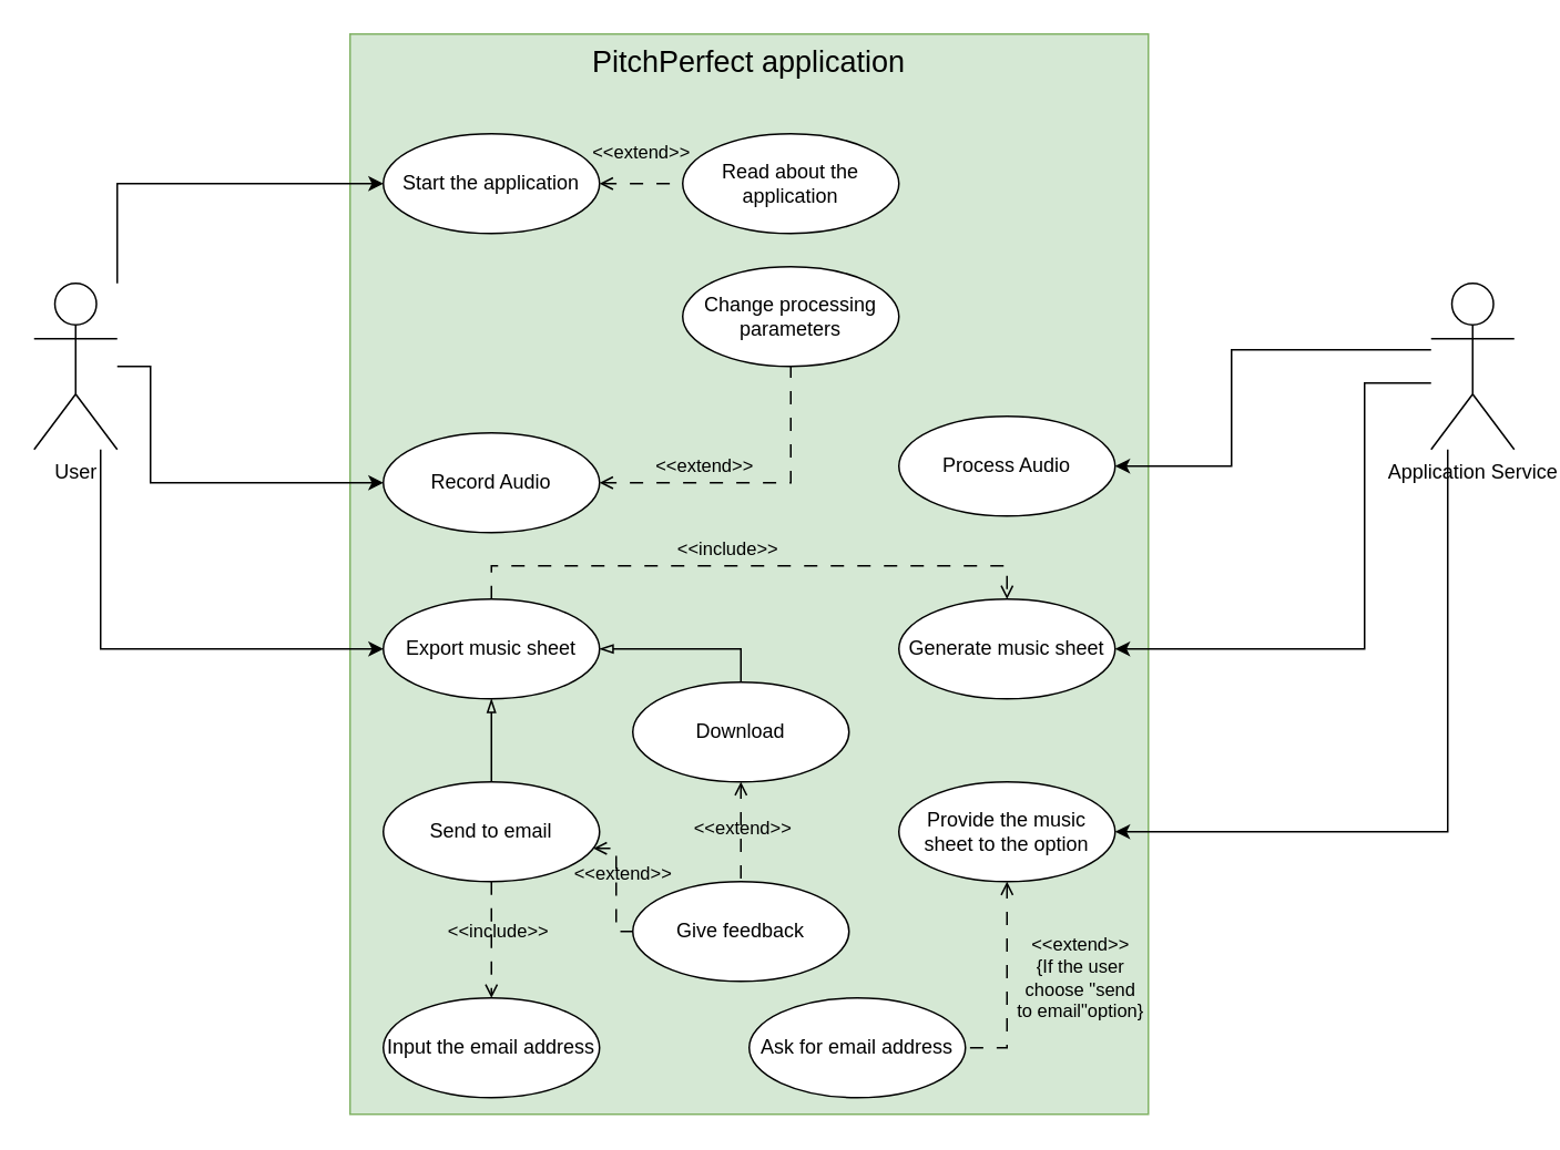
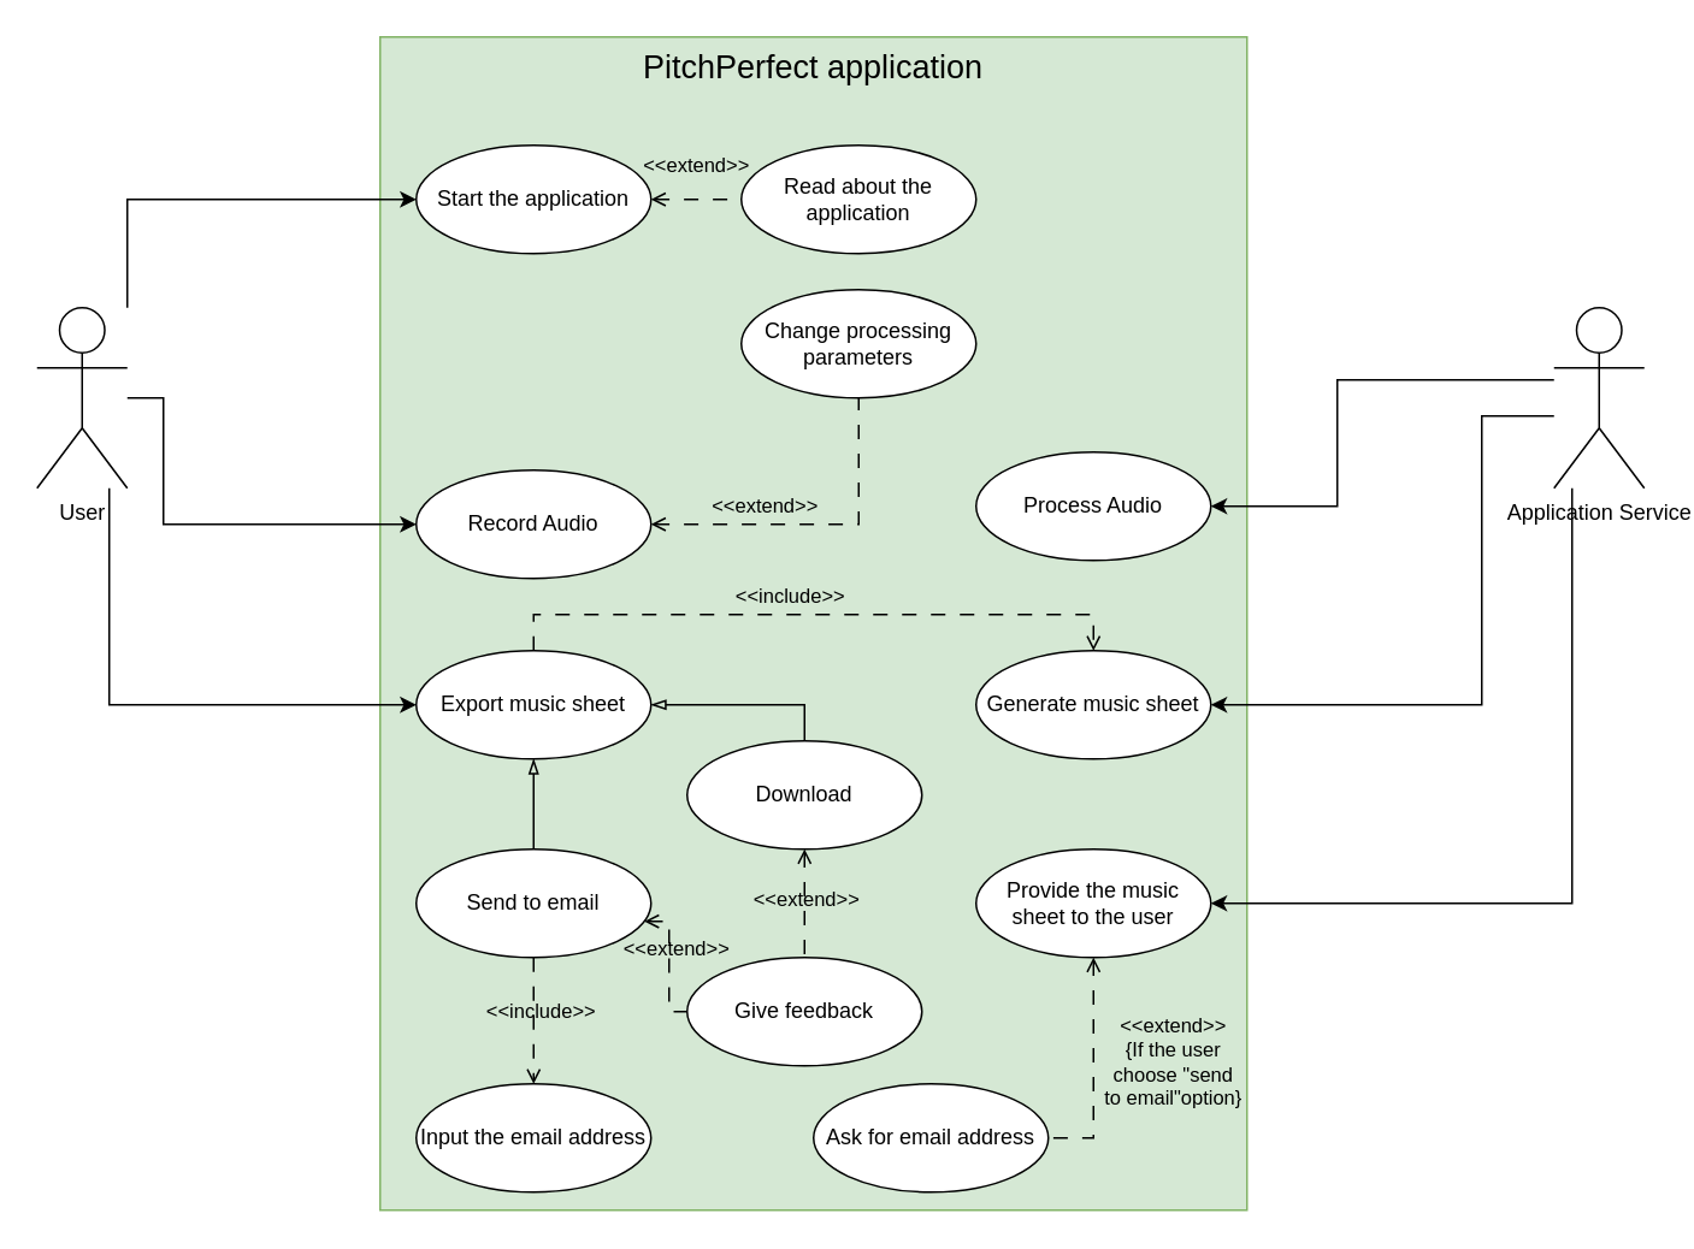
- <mxCell id="32" value="Provide the music sheet to the option" style="ellipse;whiteSpace=wrap;html=1;" parent="1" vertex="1"><mxGeometry x="540" y="470" width="130" height="60" as="geometry" /></mxCell>
+ <mxCell id="32" value="Provide the music sheet to the user" style="ellipse;whiteSpace=wrap;html=1;" parent="1" vertex="1"><mxGeometry x="540" y="470" width="130" height="60" as="geometry" /></mxCell>
